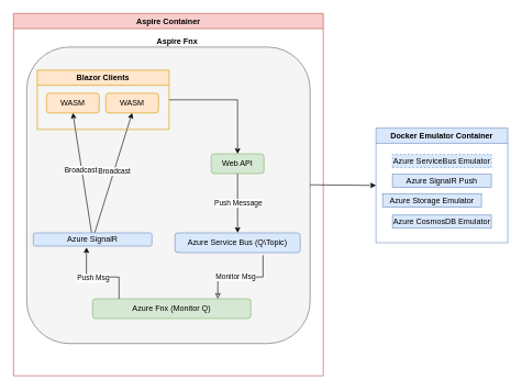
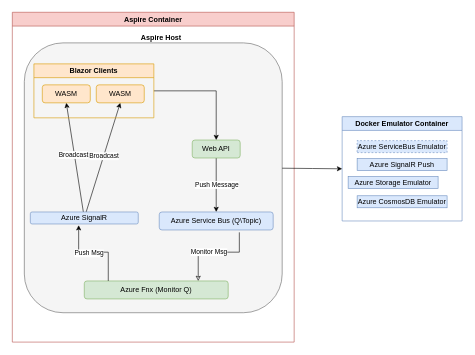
- <mxCell id="27" value="&lt;b&gt;Aspire Fnx&lt;/b&gt;" style="text;html=1;align=center;verticalAlign=middle;whiteSpace=wrap;rounded=0;" parent="7" vertex="1"><mxGeometry x="206" y="28" width="85" height="30" as="geometry" /></mxCell>
+ <mxCell id="27" value="&lt;b&gt;Aspire Host&lt;/b&gt;" style="text;html=1;align=center;verticalAlign=middle;whiteSpace=wrap;rounded=0;" parent="7" vertex="1"><mxGeometry x="206" y="28" width="85" height="30" as="geometry" /></mxCell>
- <mxCell id="13" value="Azure Fnx (Monitor Q)" style="rounded=1;whiteSpace=wrap;html=1;fillColor=#d5e8d4;strokeColor=#82b366;" parent="7" vertex="1"><mxGeometry x="120" y="433" width="240" height="30" as="geometry" /></mxCell>
+ <mxCell id="13" value="Azure Fnx (Monitor Q)" style="rounded=1;whiteSpace=wrap;html=1;fillColor=#d5e8d4;strokeColor=#82b366;" parent="7" vertex="1"><mxGeometry x="120" y="448" width="240" height="30" as="geometry" /></mxCell>
